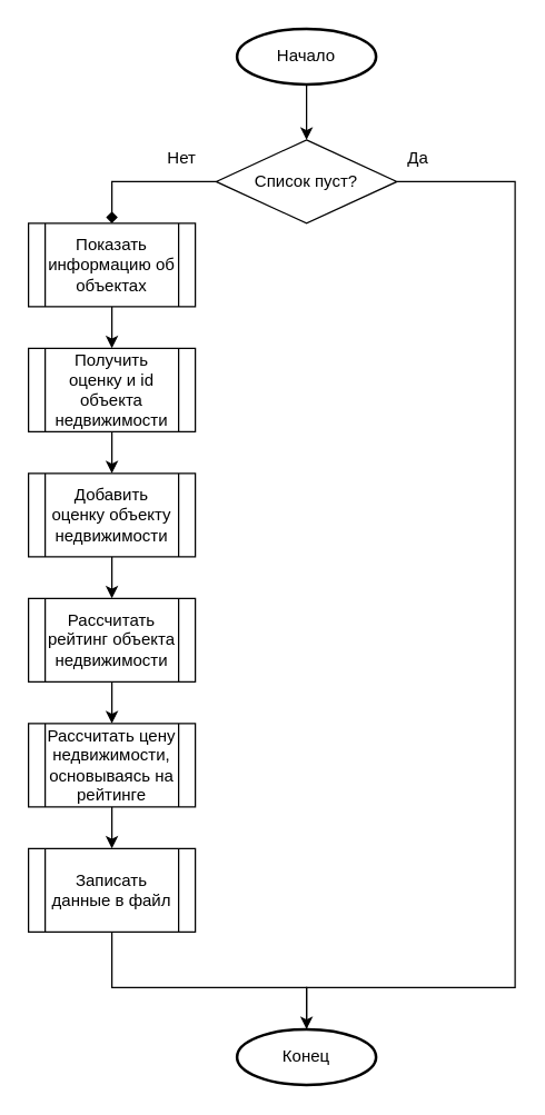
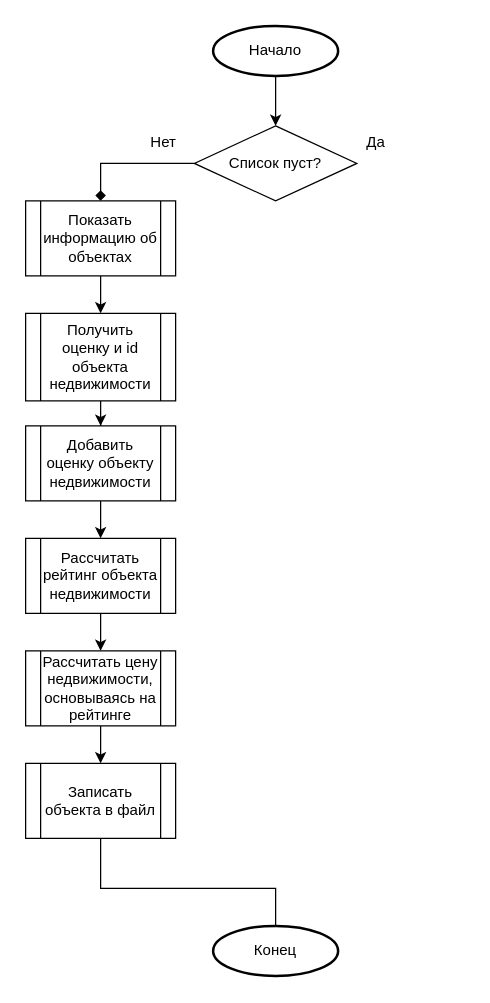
- <mxCell id="13" value="Получить оценку и id объекта недвижимости" style="shape=process;whiteSpace=wrap;html=1;backgroundOutline=1;" vertex="1" parent="1"><mxGeometry x="20" y="250" width="120" height="60" as="geometry" /></mxCell>
+ <mxCell id="13" value="Получить оценку и id объекта недвижимости" style="shape=process;whiteSpace=wrap;html=1;backgroundOutline=1;" vertex="1" parent="1"><mxGeometry x="20" y="250" width="120" height="70" as="geometry" /></mxCell>
- <mxCell id="21" style="edgeStyle=orthogonalEdgeStyle;rounded=0;orthogonalLoop=1;jettySize=auto;html=1;entryX=0.5;entryY=0;entryDx=0;entryDy=0;entryPerimeter=0;" edge="1" parent="1" source="7" target="20"><mxGeometry relative="1" as="geometry"><Array as="points"><mxPoint x="370" y="130" /><mxPoint x="370" y="710" /><mxPoint x="220" y="710" /></Array></mxGeometry></mxCell>
- <mxCell id="19" value="Записать данные в файл" style="shape=process;whiteSpace=wrap;html=1;backgroundOutline=1;" vertex="1" parent="1"><mxGeometry x="20" y="610" width="120" height="60" as="geometry" /></mxCell>
+ <mxCell id="19" value="Записать объекта в файл" style="shape=process;whiteSpace=wrap;html=1;backgroundOutline=1;" vertex="1" parent="1"><mxGeometry x="20" y="610" width="120" height="60" as="geometry" /></mxCell>
